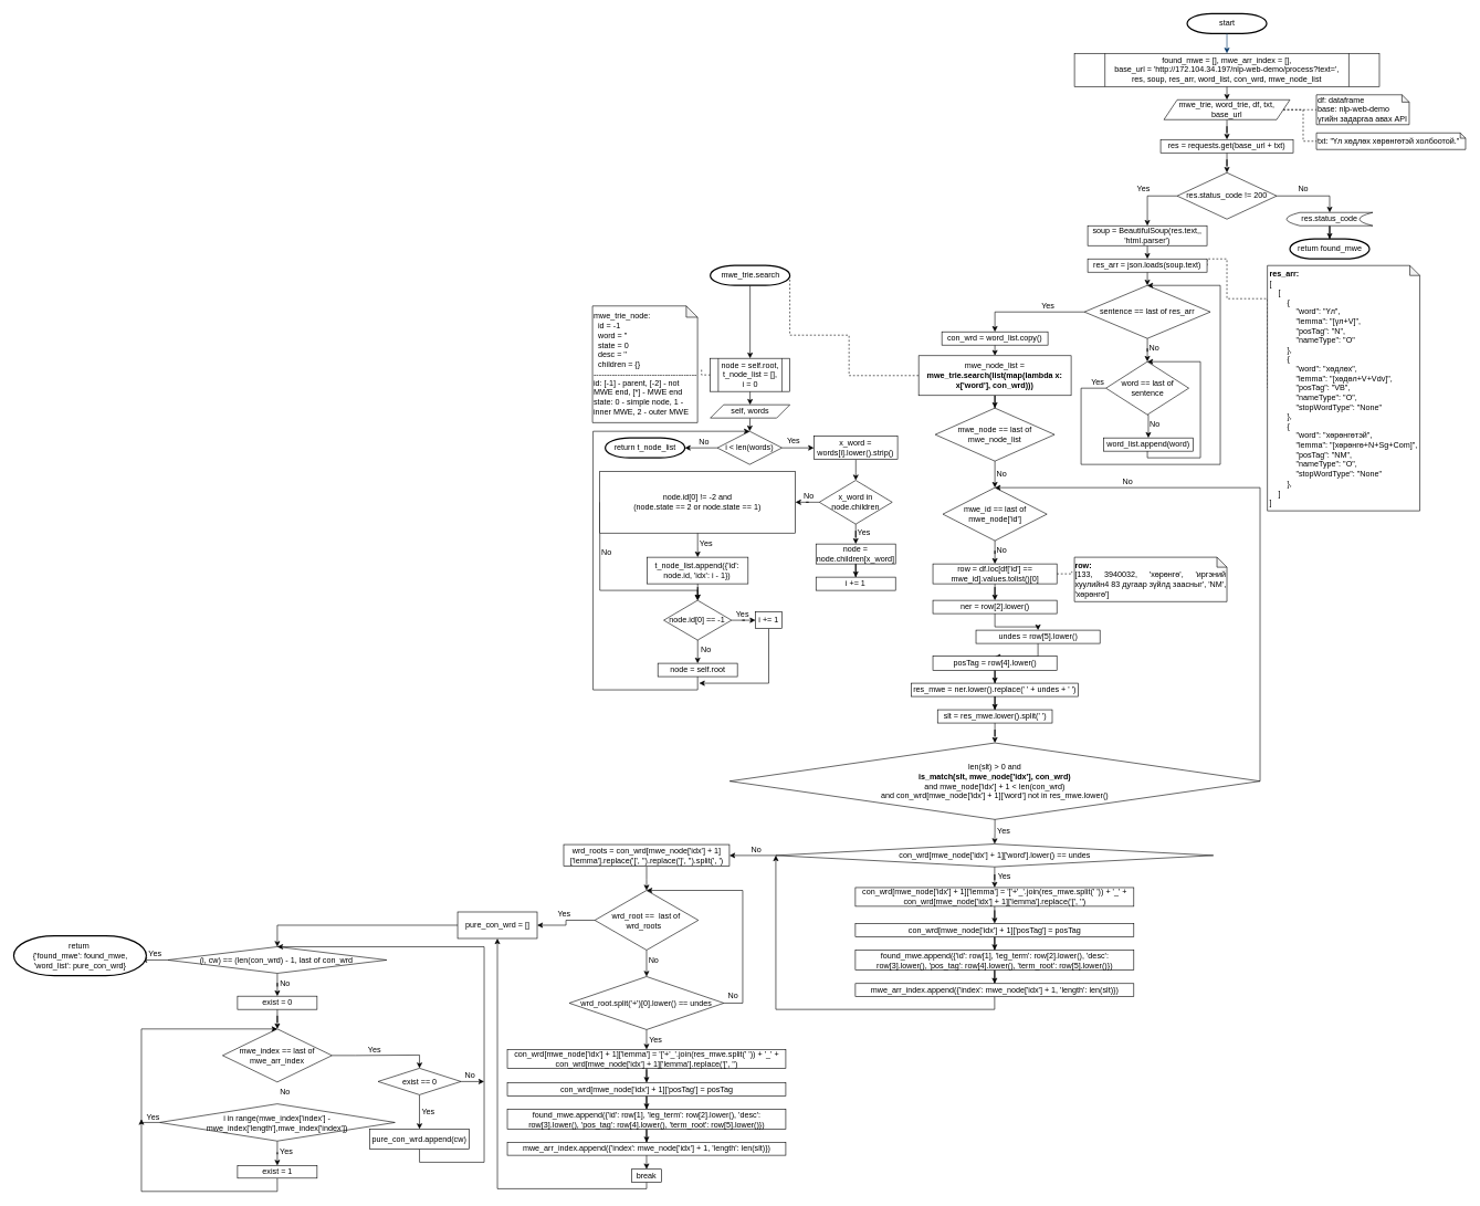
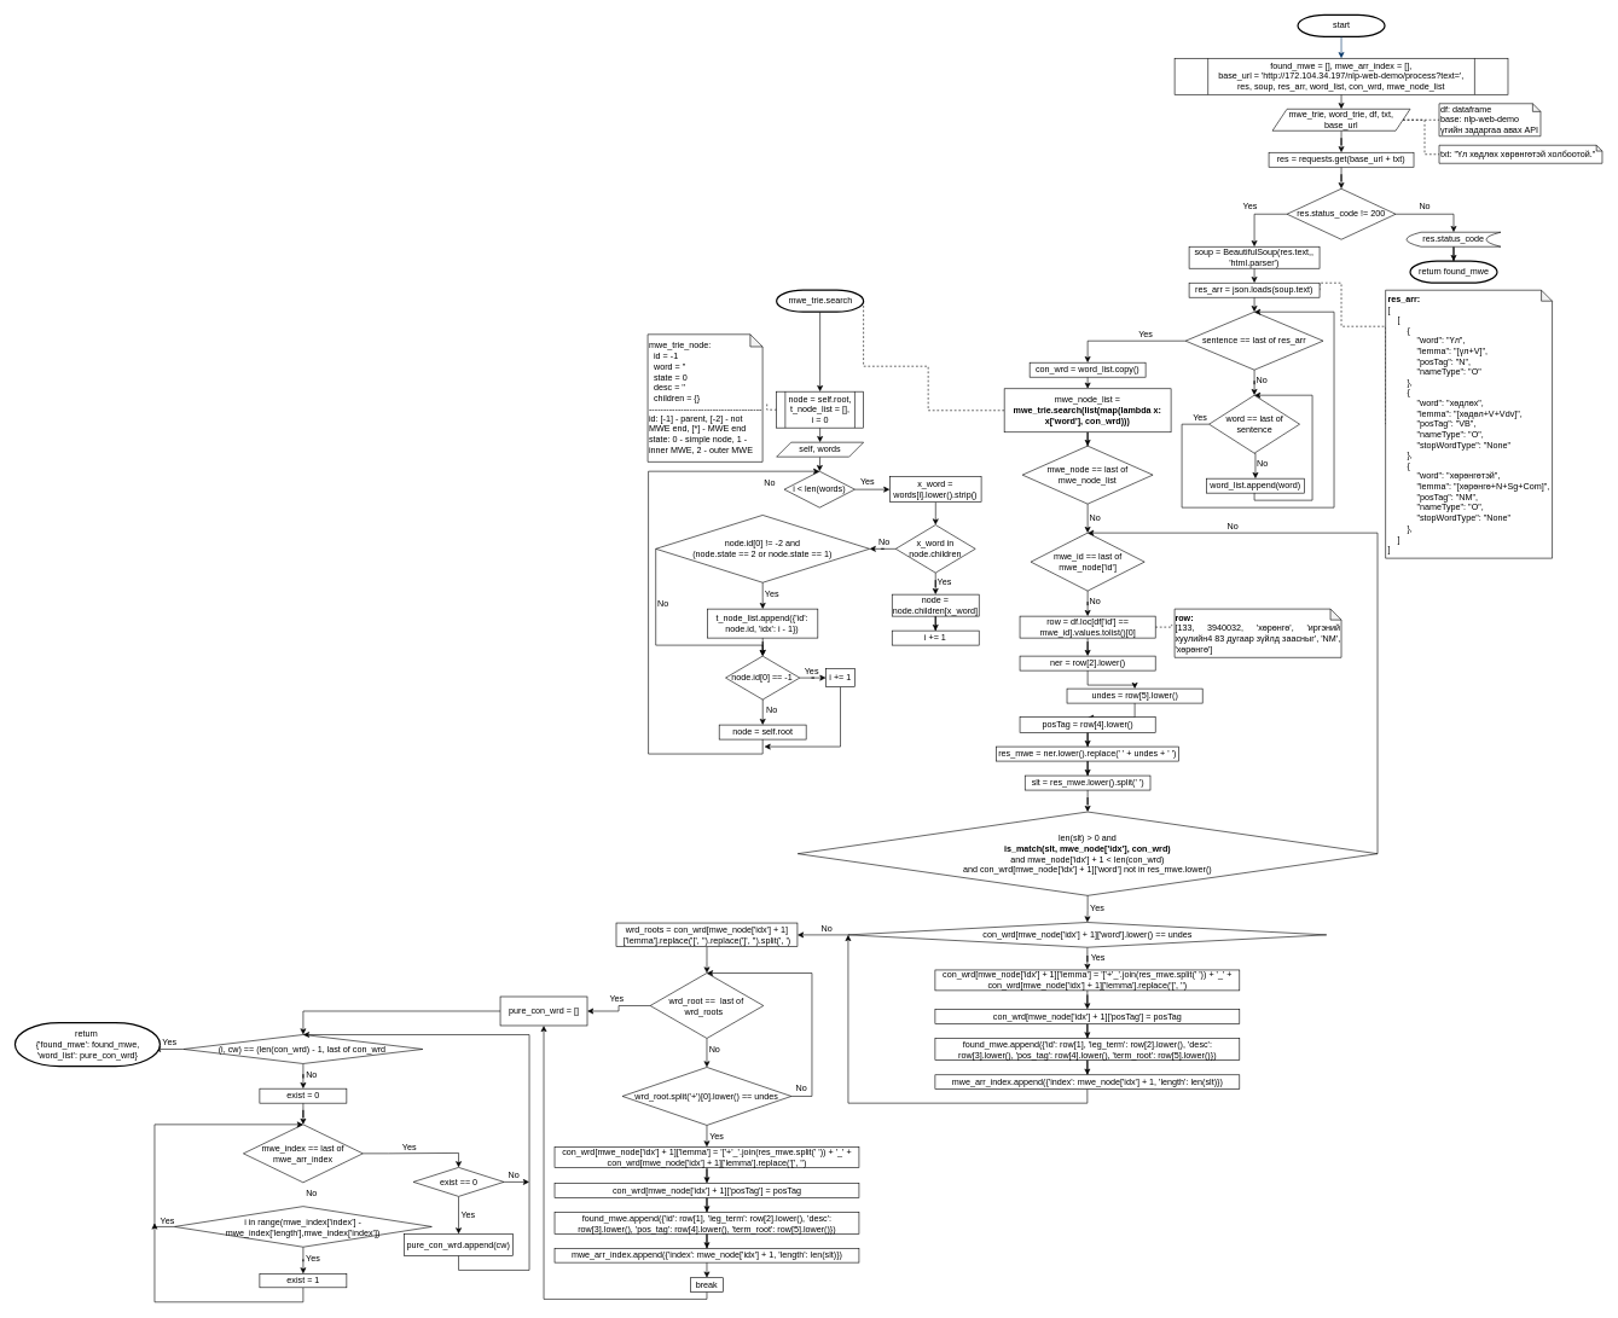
- <mxCell id="165" value="return t_node_list" style="shape=mxgraph.flowchart.terminator;strokeWidth=2;gradientColor=none;gradientDirection=north;fontStyle=0;html=1;" parent="1" vertex="1"><mxGeometry x="912.29" y="660" width="120" height="30" as="geometry" /></mxCell>
- <mxCell id="134" style="edgeStyle=orthogonalEdgeStyle;rounded=0;orthogonalLoop=1;jettySize=auto;html=1;exitX=0;exitY=0.5;exitDx=0;exitDy=0;entryX=1;entryY=0.5;entryDx=0;entryDy=0;entryPerimeter=0;" parent="1" source="135" target="165" edge="1"><mxGeometry relative="1" as="geometry" /></mxCell>
- <mxCell id="151" value="node.id[0] != -2 and &lt;br&gt;(node.state == 2 or node.state == 1)" style="whiteSpace=wrap;html=1;rounded=0;" parent="1" vertex="1"><mxGeometry x="904.09" y="710.5" width="295.01" height="93" as="geometry" /></mxCell>
+ <mxCell id="151" value="node.id[0] != -2 and &lt;br&gt;(node.state == 2 or node.state == 1)" style="rhombus;whiteSpace=wrap;html=1;" parent="1" vertex="1"><mxGeometry x="904.09" y="710.5" width="295.01" height="93" as="geometry" /></mxCell>
